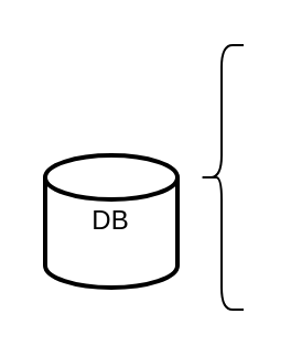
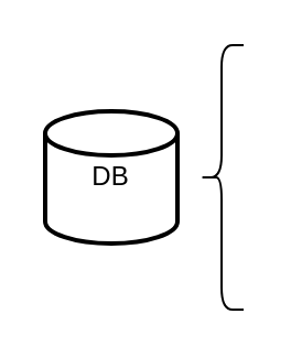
- <mxCell id="2" value="DB" style="strokeWidth=2;html=1;shape=mxgraph.flowchart.database;whiteSpace=wrap;" vertex="1" parent="1"><mxGeometry x="20" y="70" width="60" height="60" as="geometry" /></mxCell>
+ <mxCell id="2" value="DB" style="strokeWidth=2;html=1;shape=mxgraph.flowchart.database;whiteSpace=wrap;" vertex="1" parent="1"><mxGeometry x="20" y="50" width="60" height="60" as="geometry" /></mxCell>
